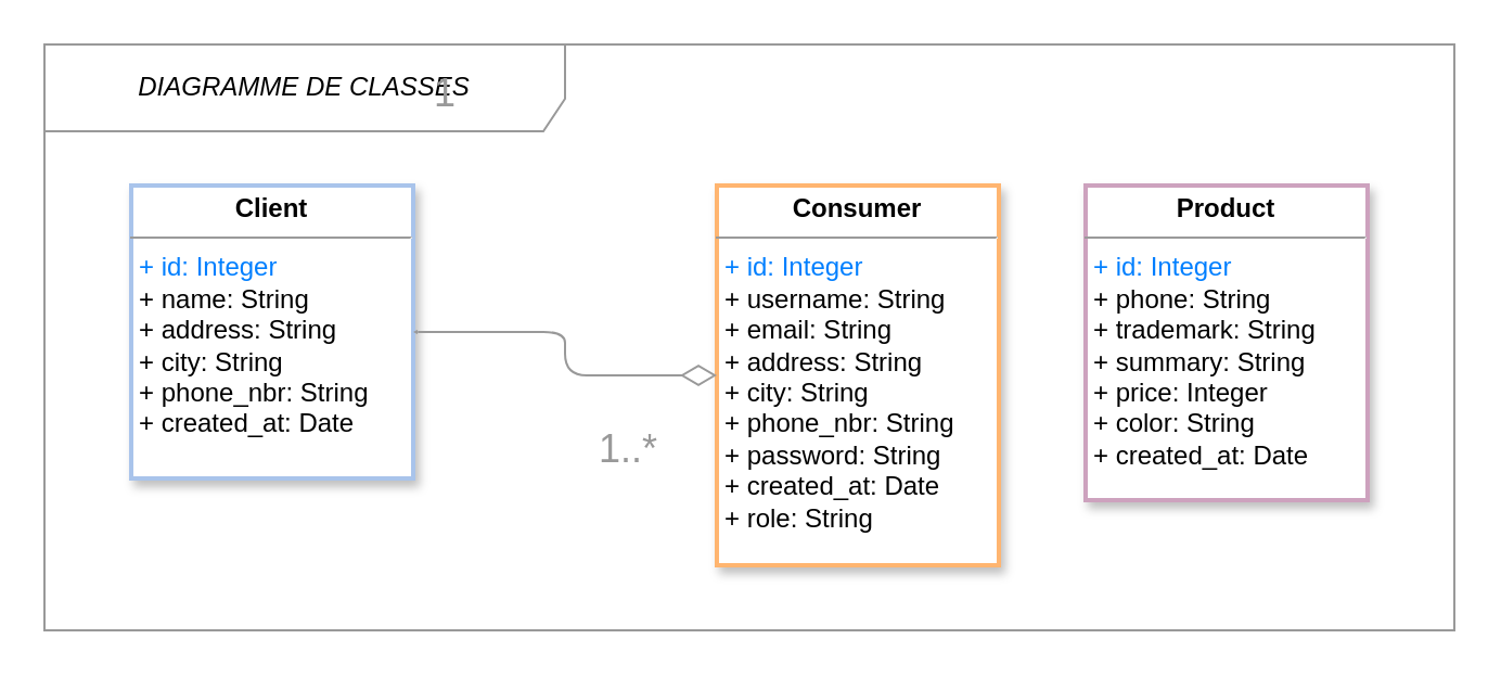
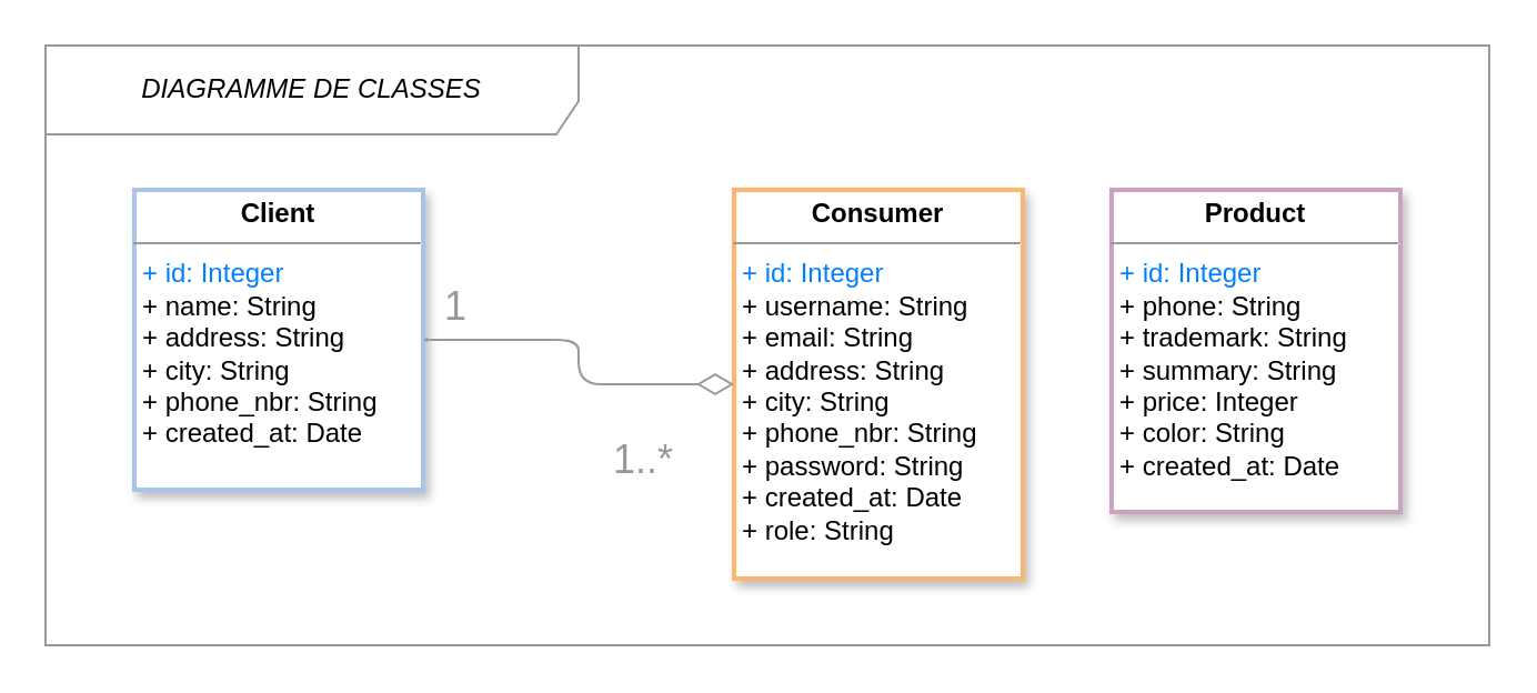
- <mxCell id="8" value="1" style="text;strokeColor=none;fillColor=none;align=left;verticalAlign=top;spacingLeft=4;spacingRight=4;overflow=hidden;rotatable=0;points=[[0,0.5],[1,0.5]];portConstraint=eastwest;fontSize=18;dashed=1;fontColor=#999999;" parent="1" vertex="1"><mxGeometry x="194" y="25" width="20" height="30" as="geometry" /></mxCell>
+ <mxCell id="8" value="1" style="text;strokeColor=none;fillColor=none;align=left;verticalAlign=top;spacingLeft=4;spacingRight=4;overflow=hidden;rotatable=0;points=[[0,0.5],[1,0.5]];portConstraint=eastwest;fontSize=18;dashed=1;fontColor=#999999;" parent="1" vertex="1"><mxGeometry x="194" y="120" width="20" height="30" as="geometry" /></mxCell>
